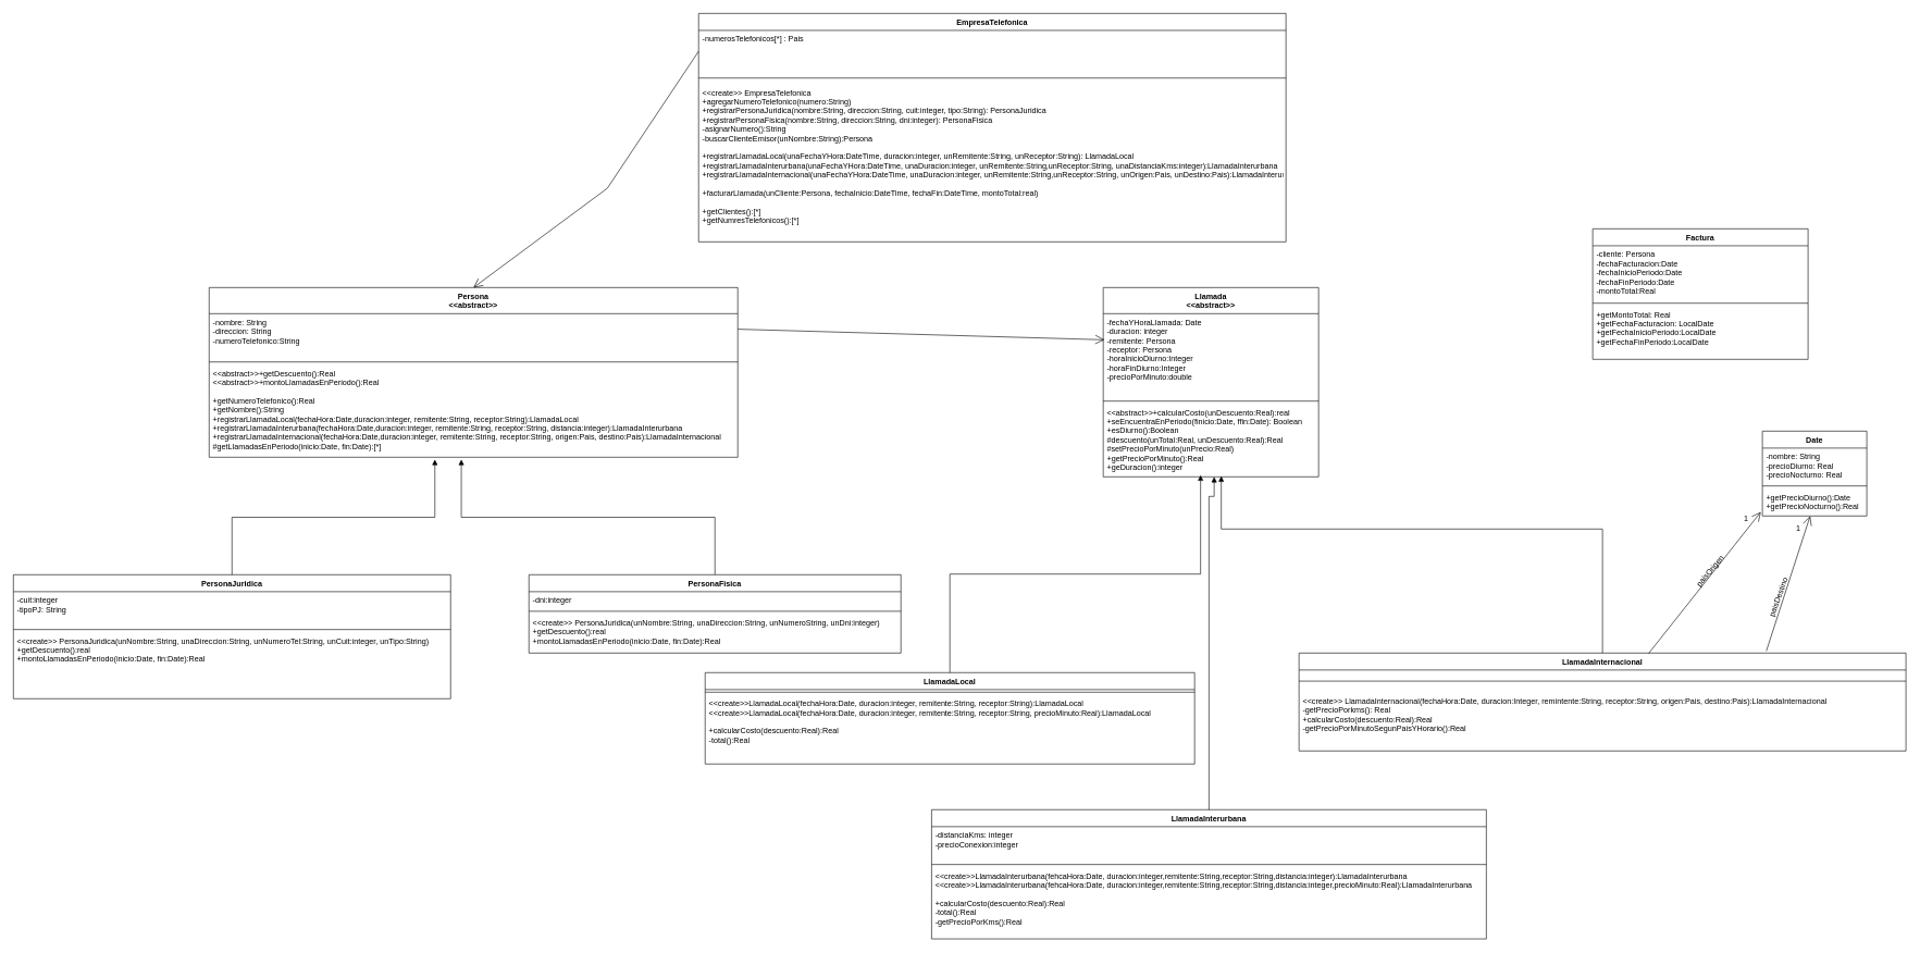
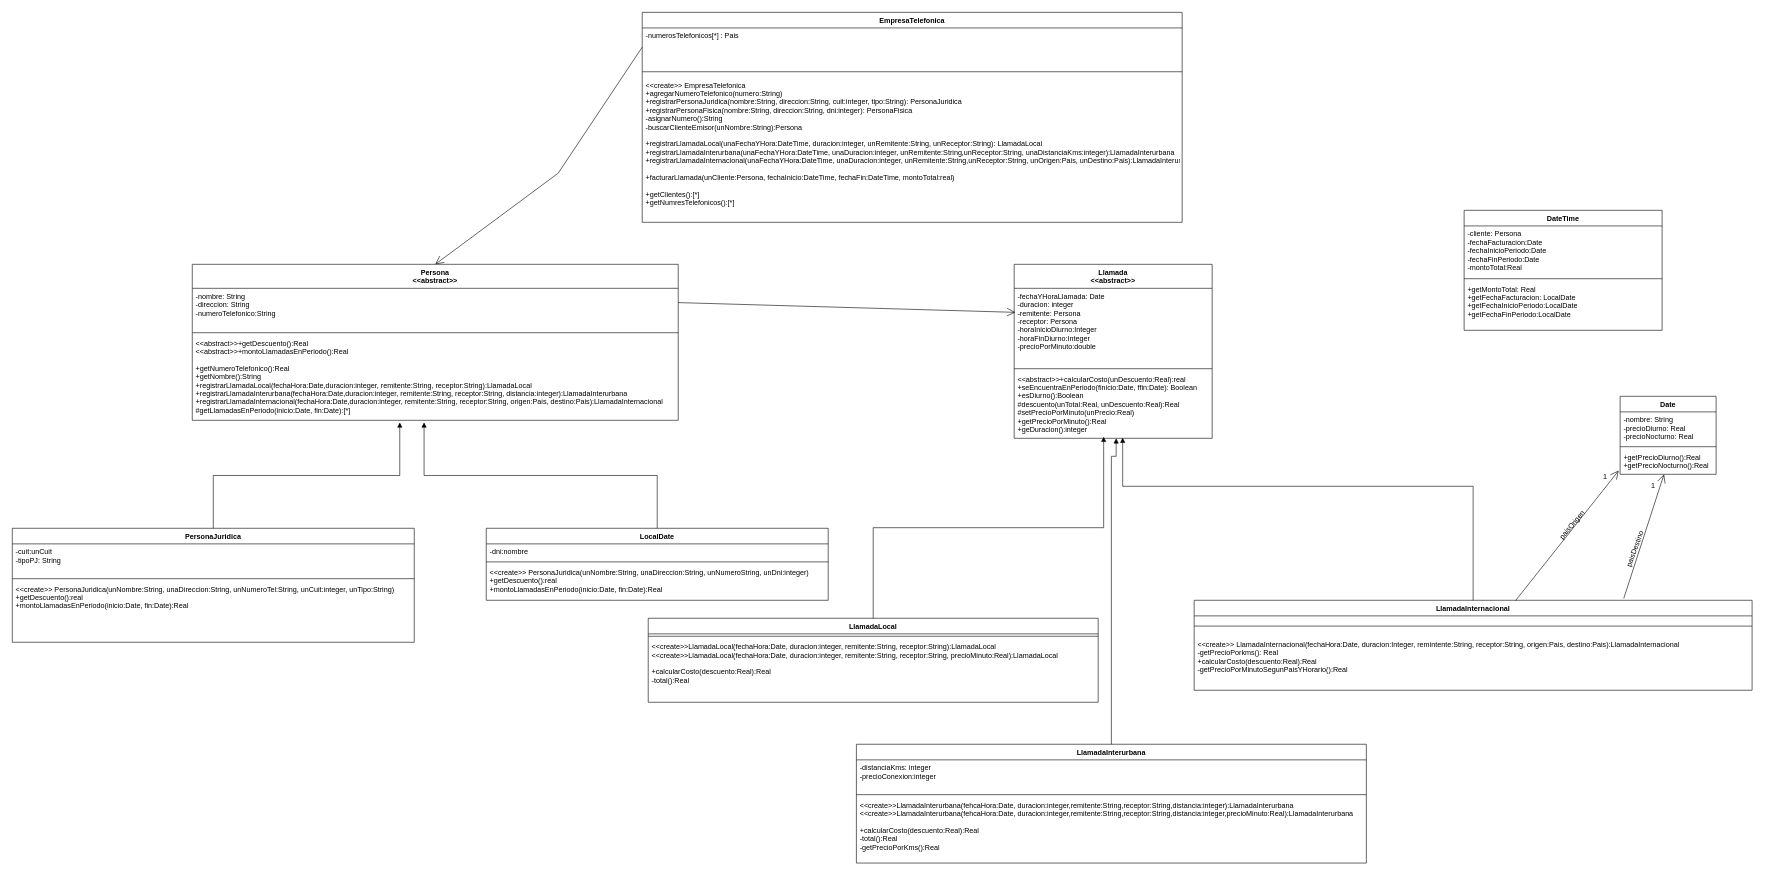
- <mxCell id="49" value="Factura" style="swimlane;fontStyle=1;align=center;verticalAlign=top;childLayout=stackLayout;horizontal=1;startSize=26;horizontalStack=0;resizeParent=1;resizeParentMax=0;resizeLast=0;collapsible=1;marginBottom=0;" parent="1" vertex="1"><mxGeometry x="2440" y="350" width="330" height="200" as="geometry" /></mxCell>
+ <mxCell id="49" value="DateTime" style="swimlane;fontStyle=1;align=center;verticalAlign=top;childLayout=stackLayout;horizontal=1;startSize=26;horizontalStack=0;resizeParent=1;resizeParentMax=0;resizeLast=0;collapsible=1;marginBottom=0;" parent="1" vertex="1"><mxGeometry x="2440" y="350" width="330" height="200" as="geometry" /></mxCell>
- <mxCell id="42" value="+getPrecioDiurno():Date&#10;+getPrecioNocturno():Real" style="text;strokeColor=none;fillColor=none;align=left;verticalAlign=top;spacingLeft=4;spacingRight=4;overflow=hidden;rotatable=0;points=[[0,0.5],[1,0.5]];portConstraint=eastwest;" parent="39" vertex="1"><mxGeometry y="88" width="160" height="42" as="geometry" /></mxCell>
+ <mxCell id="42" value="+getPrecioDiurno():Real&#10;+getPrecioNocturno():Real" style="text;strokeColor=none;fillColor=none;align=left;verticalAlign=top;spacingLeft=4;spacingRight=4;overflow=hidden;rotatable=0;points=[[0,0.5],[1,0.5]];portConstraint=eastwest;" parent="39" vertex="1"><mxGeometry y="88" width="160" height="42" as="geometry" /></mxCell>
- <mxCell id="20" value="PersonaFisica&#10;" style="swimlane;fontStyle=1;align=center;verticalAlign=top;childLayout=stackLayout;horizontal=1;startSize=26;horizontalStack=0;resizeParent=1;resizeParentMax=0;resizeLast=0;collapsible=1;marginBottom=0;" parent="1" vertex="1"><mxGeometry y="880" width="570" height="120" as="geometry" x="810" /></mxCell>
+ <mxCell id="20" value="LocalDate&#10;" style="swimlane;fontStyle=1;align=center;verticalAlign=top;childLayout=stackLayout;horizontal=1;startSize=26;horizontalStack=0;resizeParent=1;resizeParentMax=0;resizeLast=0;collapsible=1;marginBottom=0;" parent="1" vertex="1"><mxGeometry y="880" width="570" height="120" as="geometry" x="810" /></mxCell>
- <mxCell id="17" value="-cuit:integer&#10;-tipoPJ: String" style="text;strokeColor=none;fillColor=none;align=left;verticalAlign=top;spacingLeft=4;spacingRight=4;overflow=hidden;rotatable=0;points=[[0,0.5],[1,0.5]];portConstraint=eastwest;" parent="16" vertex="1"><mxGeometry y="26" width="670" height="54" as="geometry" /></mxCell>
+ <mxCell id="17" value="-cuit:unCuit&#10;-tipoPJ: String" style="text;strokeColor=none;fillColor=none;align=left;verticalAlign=top;spacingLeft=4;spacingRight=4;overflow=hidden;rotatable=0;points=[[0,0.5],[1,0.5]];portConstraint=eastwest;" parent="16" vertex="1"><mxGeometry y="26" width="670" height="54" as="geometry" /></mxCell>
- <mxCell id="21" value="-dni:integer" style="text;strokeColor=none;fillColor=none;align=left;verticalAlign=top;spacingLeft=4;spacingRight=4;overflow=hidden;rotatable=0;points=[[0,0.5],[1,0.5]];portConstraint=eastwest;" parent="20" vertex="1"><mxGeometry y="26" width="570" height="26" as="geometry" /></mxCell>
+ <mxCell id="21" value="-dni:nombre" style="text;strokeColor=none;fillColor=none;align=left;verticalAlign=top;spacingLeft=4;spacingRight=4;overflow=hidden;rotatable=0;points=[[0,0.5],[1,0.5]];portConstraint=eastwest;" parent="20" vertex="1"><mxGeometry y="26" width="570" height="26" as="geometry" /></mxCell>
